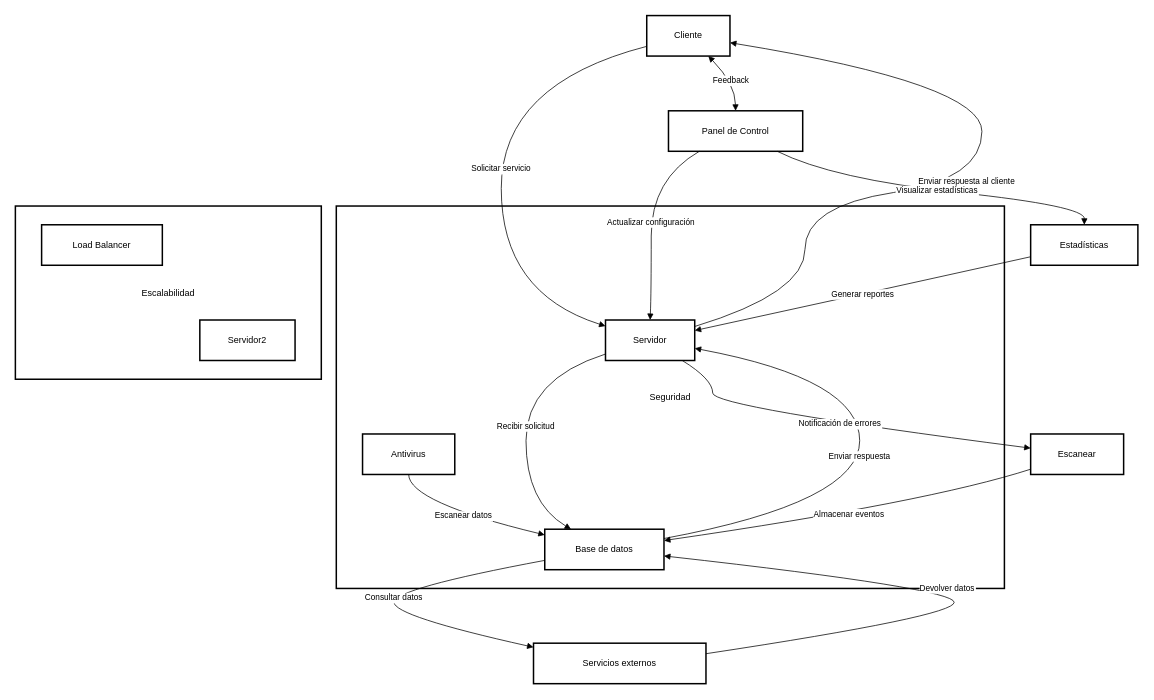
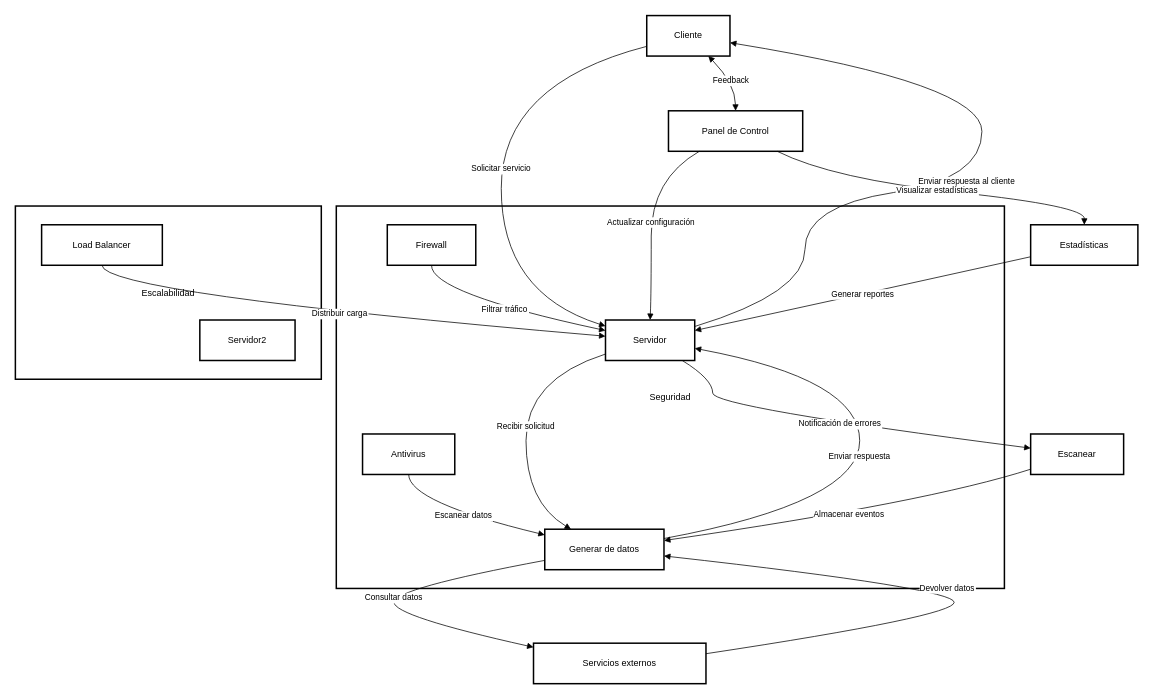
+ <mxCell id="11" value="Firewall" style="whiteSpace=wrap;strokeWidth=2;" vertex="1" parent="1"><mxGeometry x="516" y="299" width="118" height="54" as="geometry" /></mxCell>
+ <mxCell id="27" value="Filtrar tráfico" style="curved=1;startArrow=none;endArrow=block;exitX=0.5;exitY=1;entryX=0;entryY=0.26;" edge="1" parent="1" source="11" target="5"><mxGeometry relative="1" as="geometry"><Array as="points"><mxPoint x="574" y="390" /></Array></mxGeometry></mxCell>
+ <mxCell id="29" value="Distribuir carga" style="curved=1;startArrow=none;endArrow=block;exitX=0.5;exitY=1;entryX=0;entryY=0.4;" edge="1" parent="1" source="13" target="5"><mxGeometry relative="1" as="geometry"><Array as="points"><mxPoint x="136" y="390" /></Array></mxGeometry></mxCell>
- <mxCell id="6" value="Base de datos" style="whiteSpace=wrap;strokeWidth=2;" vertex="1" parent="1"><mxGeometry x="726" y="705" width="159" height="54" as="geometry" /></mxCell>
+ <mxCell id="6" value="Generar de datos" style="whiteSpace=wrap;strokeWidth=2;" vertex="1" parent="1"><mxGeometry x="726" y="705" width="159" height="54" as="geometry" /></mxCell>
